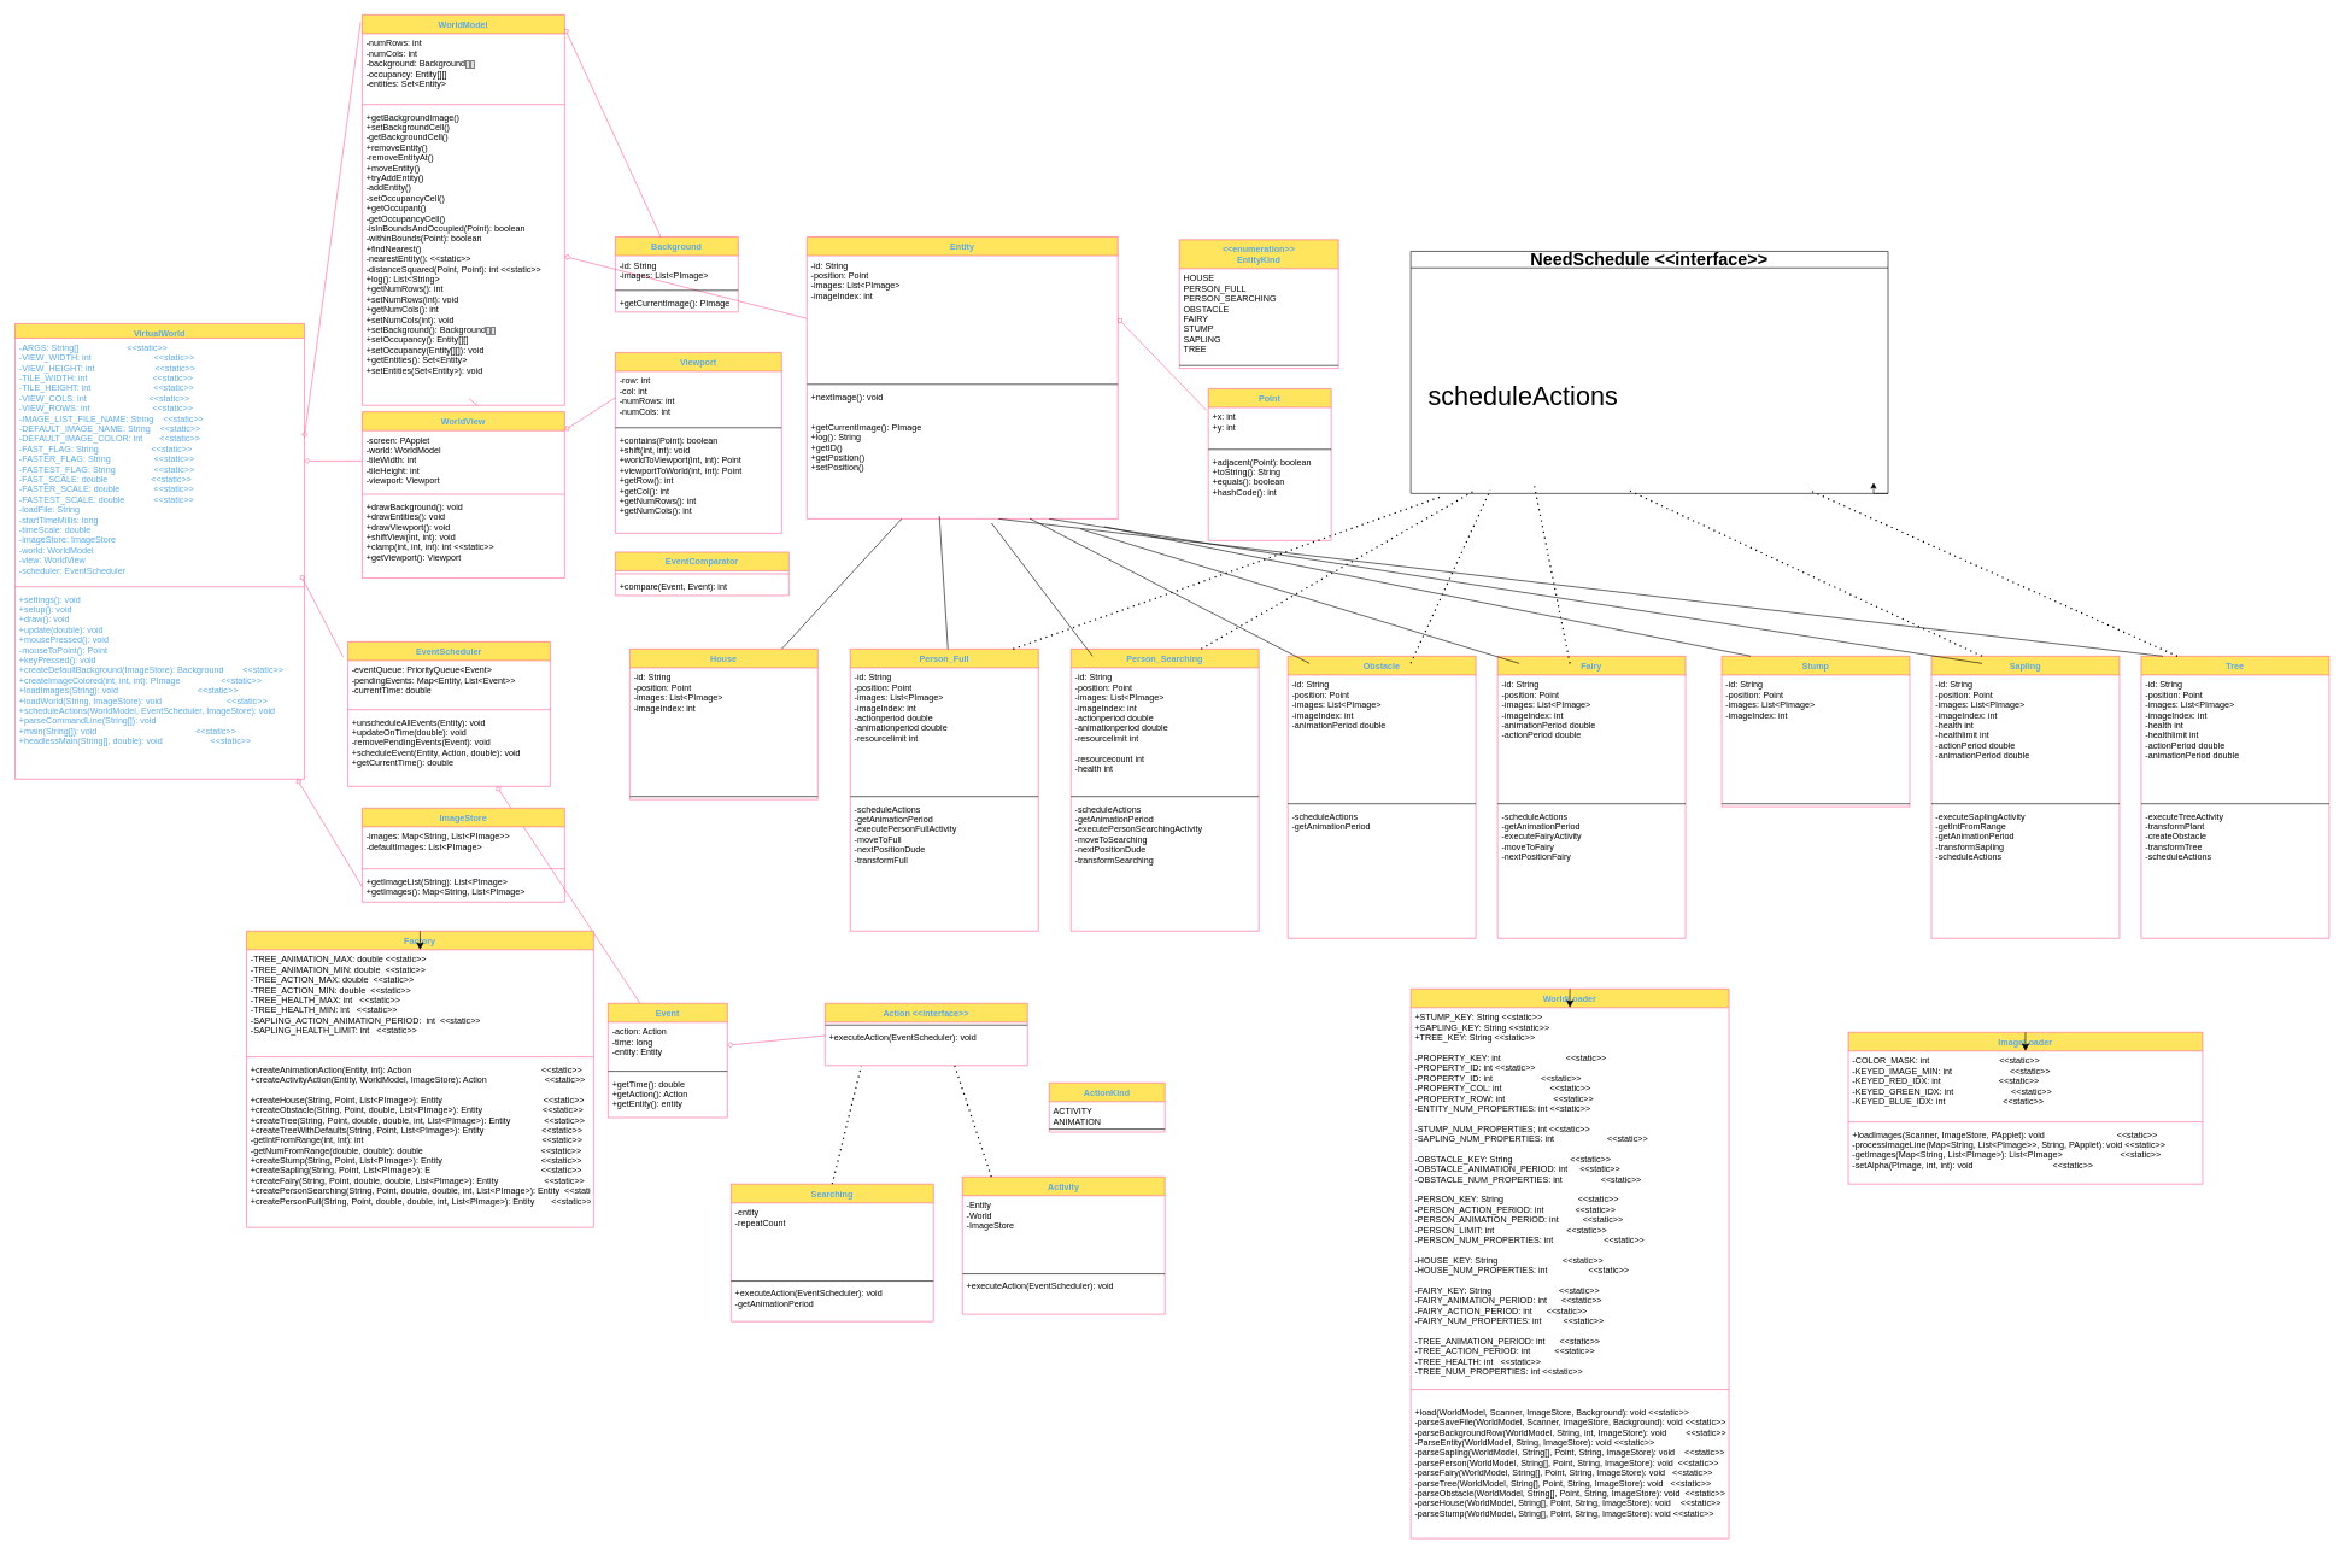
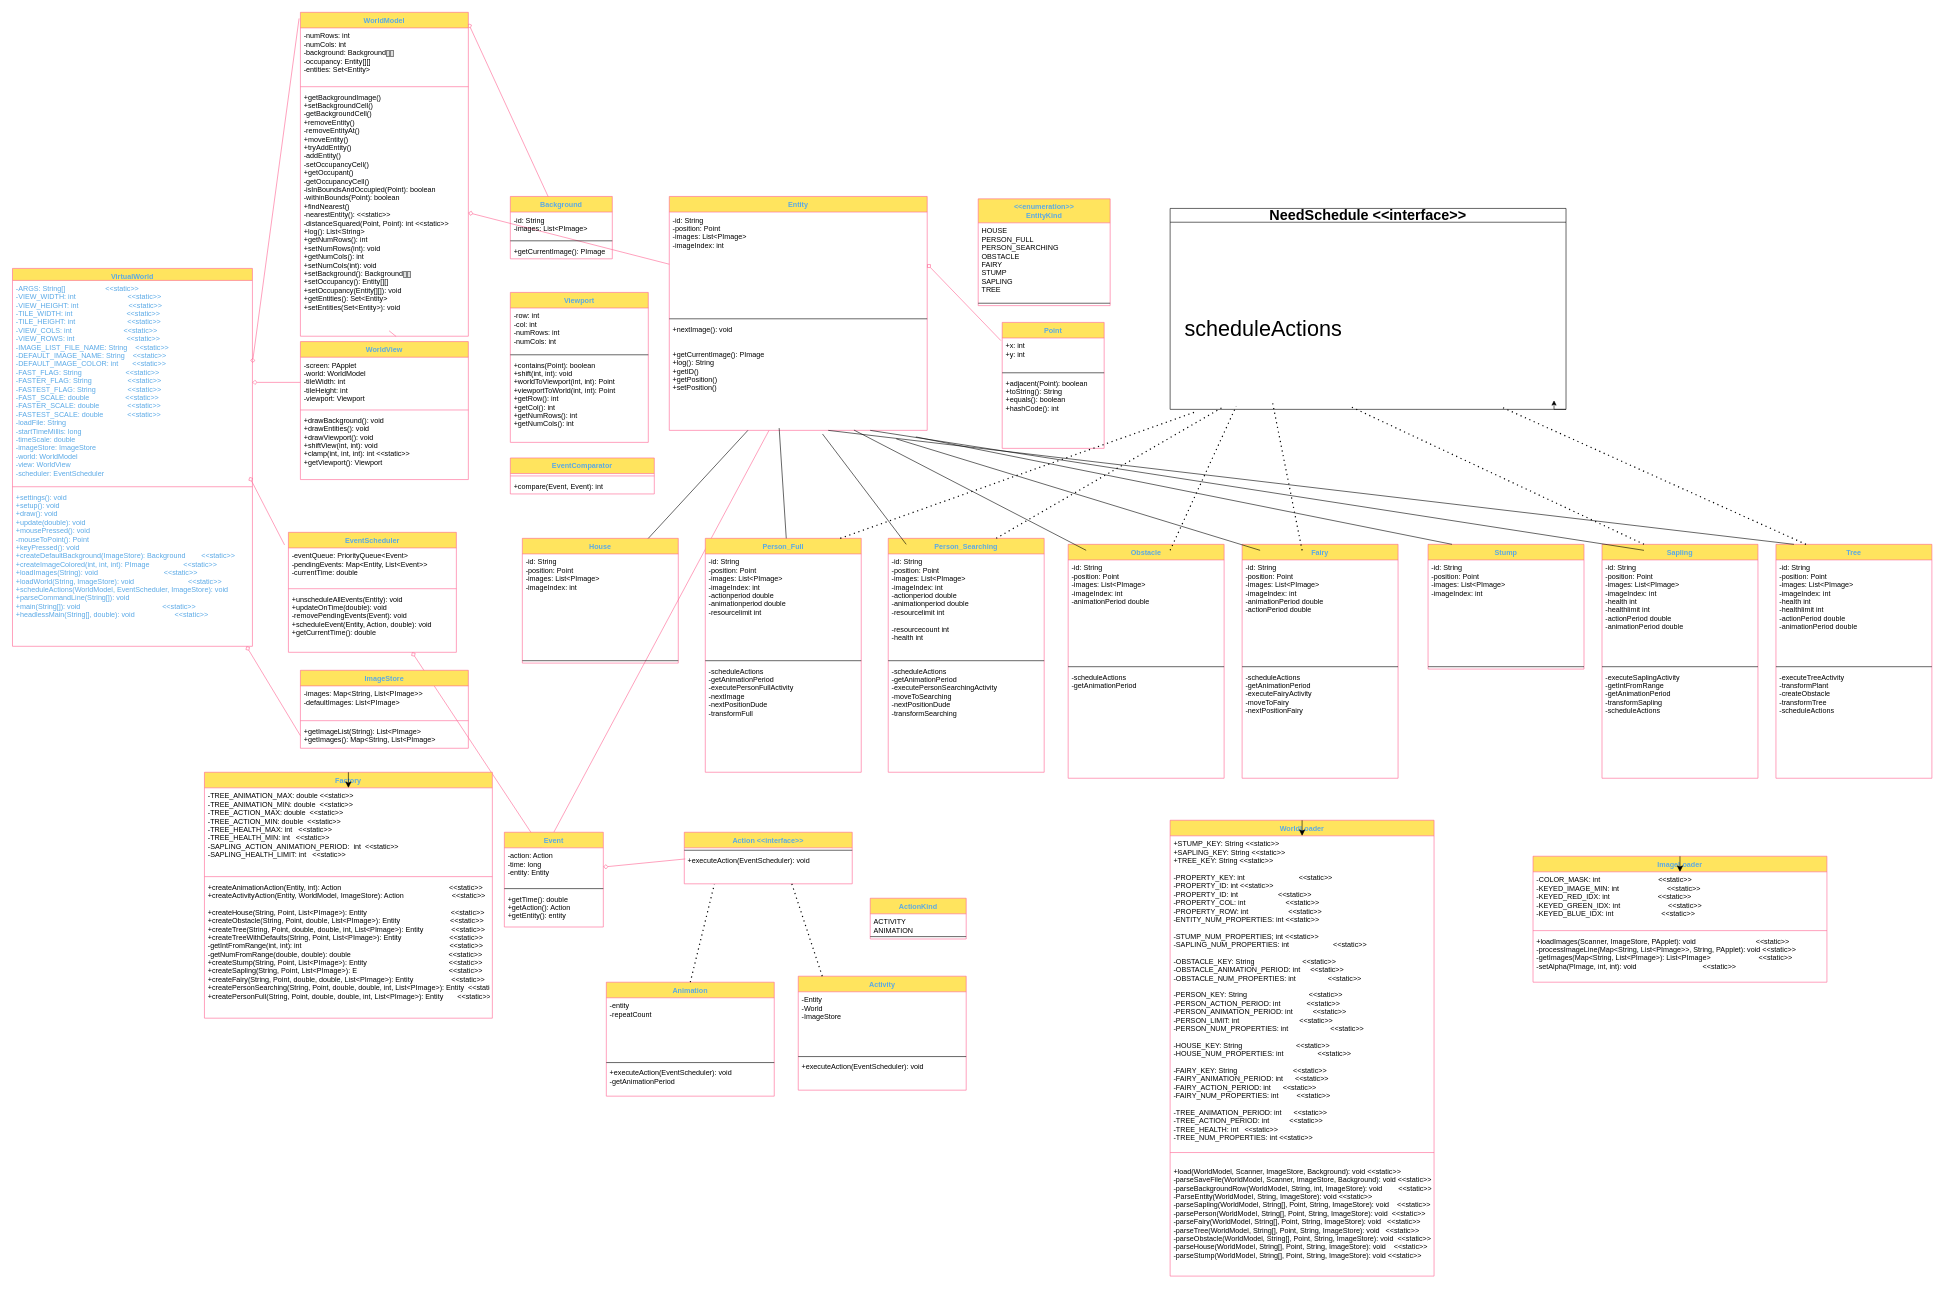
- <mxCell id="4" value="" style="graphMlID=e2;endArrow=none;strokeColor=#FF6392;strokeWidth=1.0;startArrow=diamond;startFill=0;endFill=1;fontColor=#5AA9E6;entryX=0;entryY=0.25;entryDx=0;entryDy=0;" parent="1" source="22" target="50" edge="1"><mxGeometry relative="1" as="geometry"><mxPoint x="648" y="537" as="sourcePoint" /></mxGeometry></mxCell>
- <mxCell id="87" value="-scheduleActions&#10;-getAnimationPeriod&#10;-executePersonFullActivity&#10;-moveToFull&#10;-nextPositionDude&#10;-transformFull" style="text;strokeColor=none;fillColor=none;align=left;verticalAlign=top;spacingLeft=4;spacingRight=4;overflow=hidden;rotatable=0;points=[[0,0.5],[1,0.5]];portConstraint=eastwest;" vertex="1" parent="84"><mxGeometry y="208" width="260" height="182" as="geometry" /></mxCell>
+ <mxCell id="87" value="-scheduleActions&#10;-getAnimationPeriod&#10;-executePersonFullActivity&#10;-nextImage&#10;-nextPositionDude&#10;-transformFull" style="text;strokeColor=none;fillColor=none;align=left;verticalAlign=top;spacingLeft=4;spacingRight=4;overflow=hidden;rotatable=0;points=[[0,0.5],[1,0.5]];portConstraint=eastwest;" vertex="1" parent="84"><mxGeometry y="208" width="260" height="182" as="geometry" /></mxCell>
+ <mxCell id="13" value="" style="graphMlID=e14;endArrow=none;strokeColor=#FF6392;strokeWidth=1.0;startArrow=none;startFill=1;endFill=1;fontColor=#5AA9E6;exitX=0.5;exitY=0;exitDx=0;exitDy=0;" parent="1" source="54" target="49" edge="1"><mxGeometry relative="1" as="geometry"><mxPoint x="1177.699" y="576.661" as="targetPoint" /></mxGeometry></mxCell>
- <mxCell id="128" value="Searching" style="swimlane;fontStyle=1;align=center;verticalAlign=top;childLayout=stackLayout;horizontal=1;startSize=26;horizontalStack=0;resizeParent=1;resizeParentMax=0;resizeLast=0;collapsible=1;marginBottom=0;hachureGap=4;pointerEvents=0;sketch=0;fontColor=#5AA9E6;strokeColor=#FF6392;fillColor=#FFE45E;" vertex="1" parent="1"><mxGeometry x="1010" y="1637" width="280" height="190" as="geometry" /></mxCell>
+ <mxCell id="128" value="Animation" style="swimlane;fontStyle=1;align=center;verticalAlign=top;childLayout=stackLayout;horizontal=1;startSize=26;horizontalStack=0;resizeParent=1;resizeParentMax=0;resizeLast=0;collapsible=1;marginBottom=0;hachureGap=4;pointerEvents=0;sketch=0;fontColor=#5AA9E6;strokeColor=#FF6392;fillColor=#FFE45E;" vertex="1" parent="1"><mxGeometry x="1010" y="1637" width="280" height="190" as="geometry" /></mxCell>
